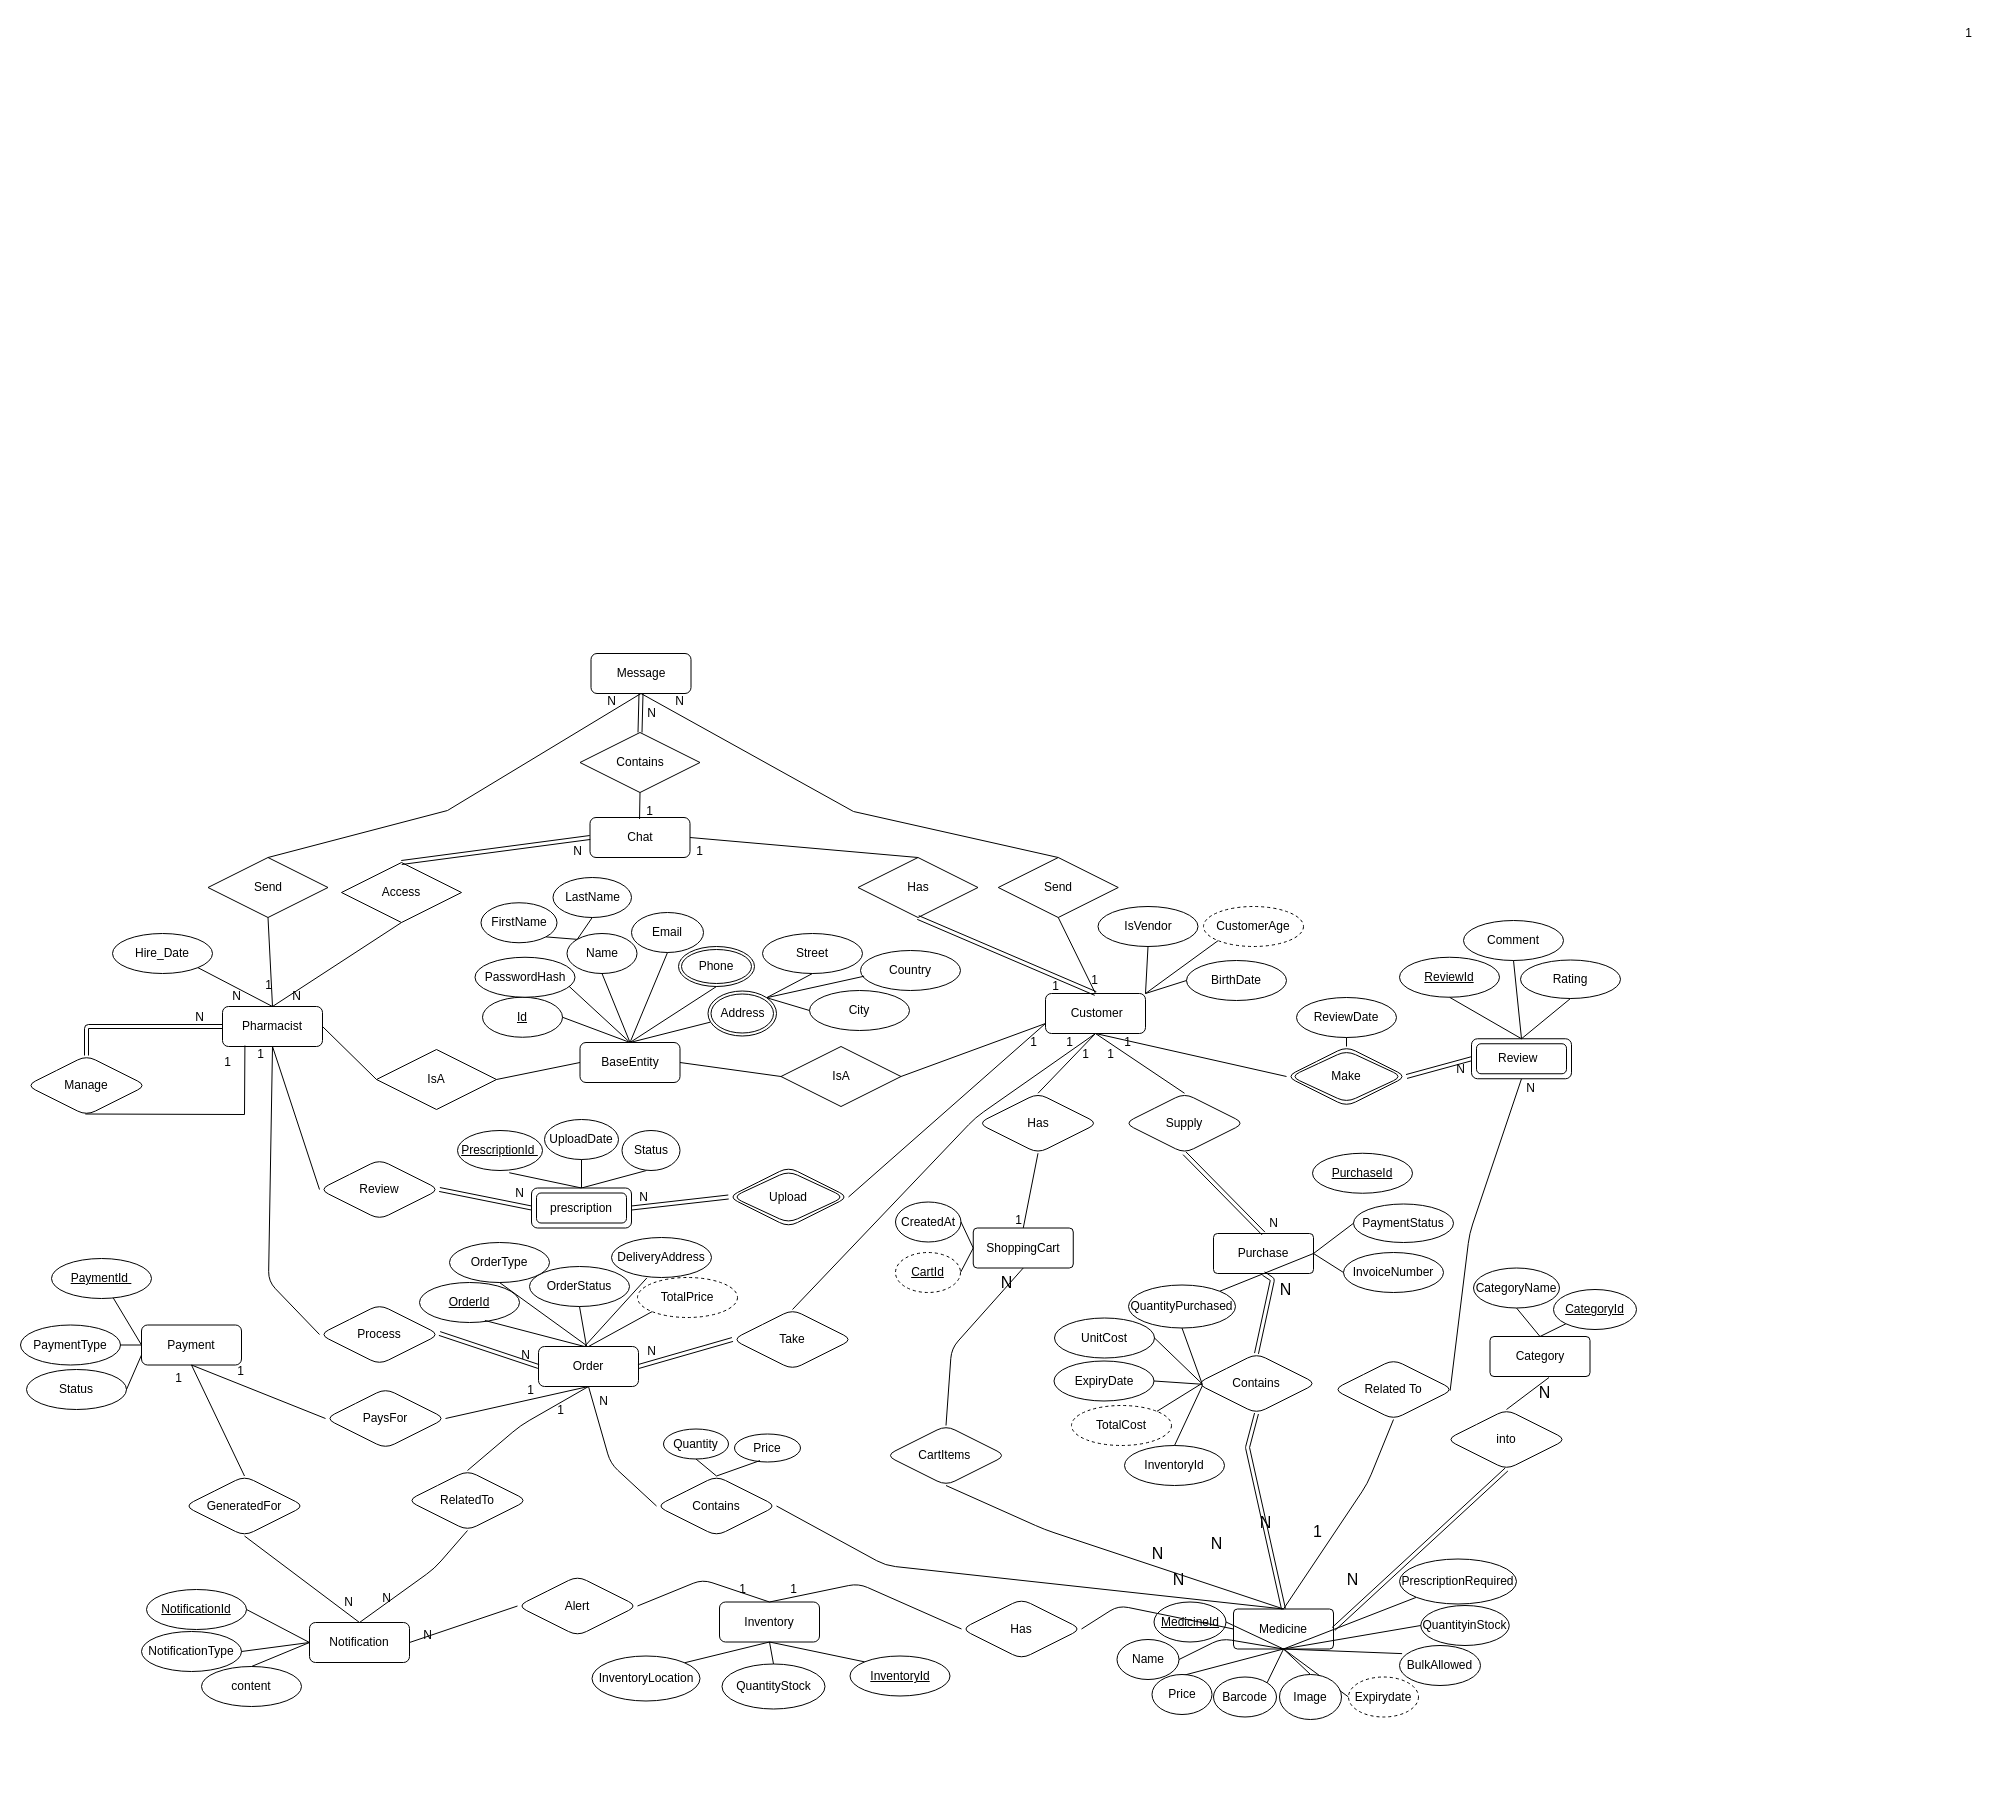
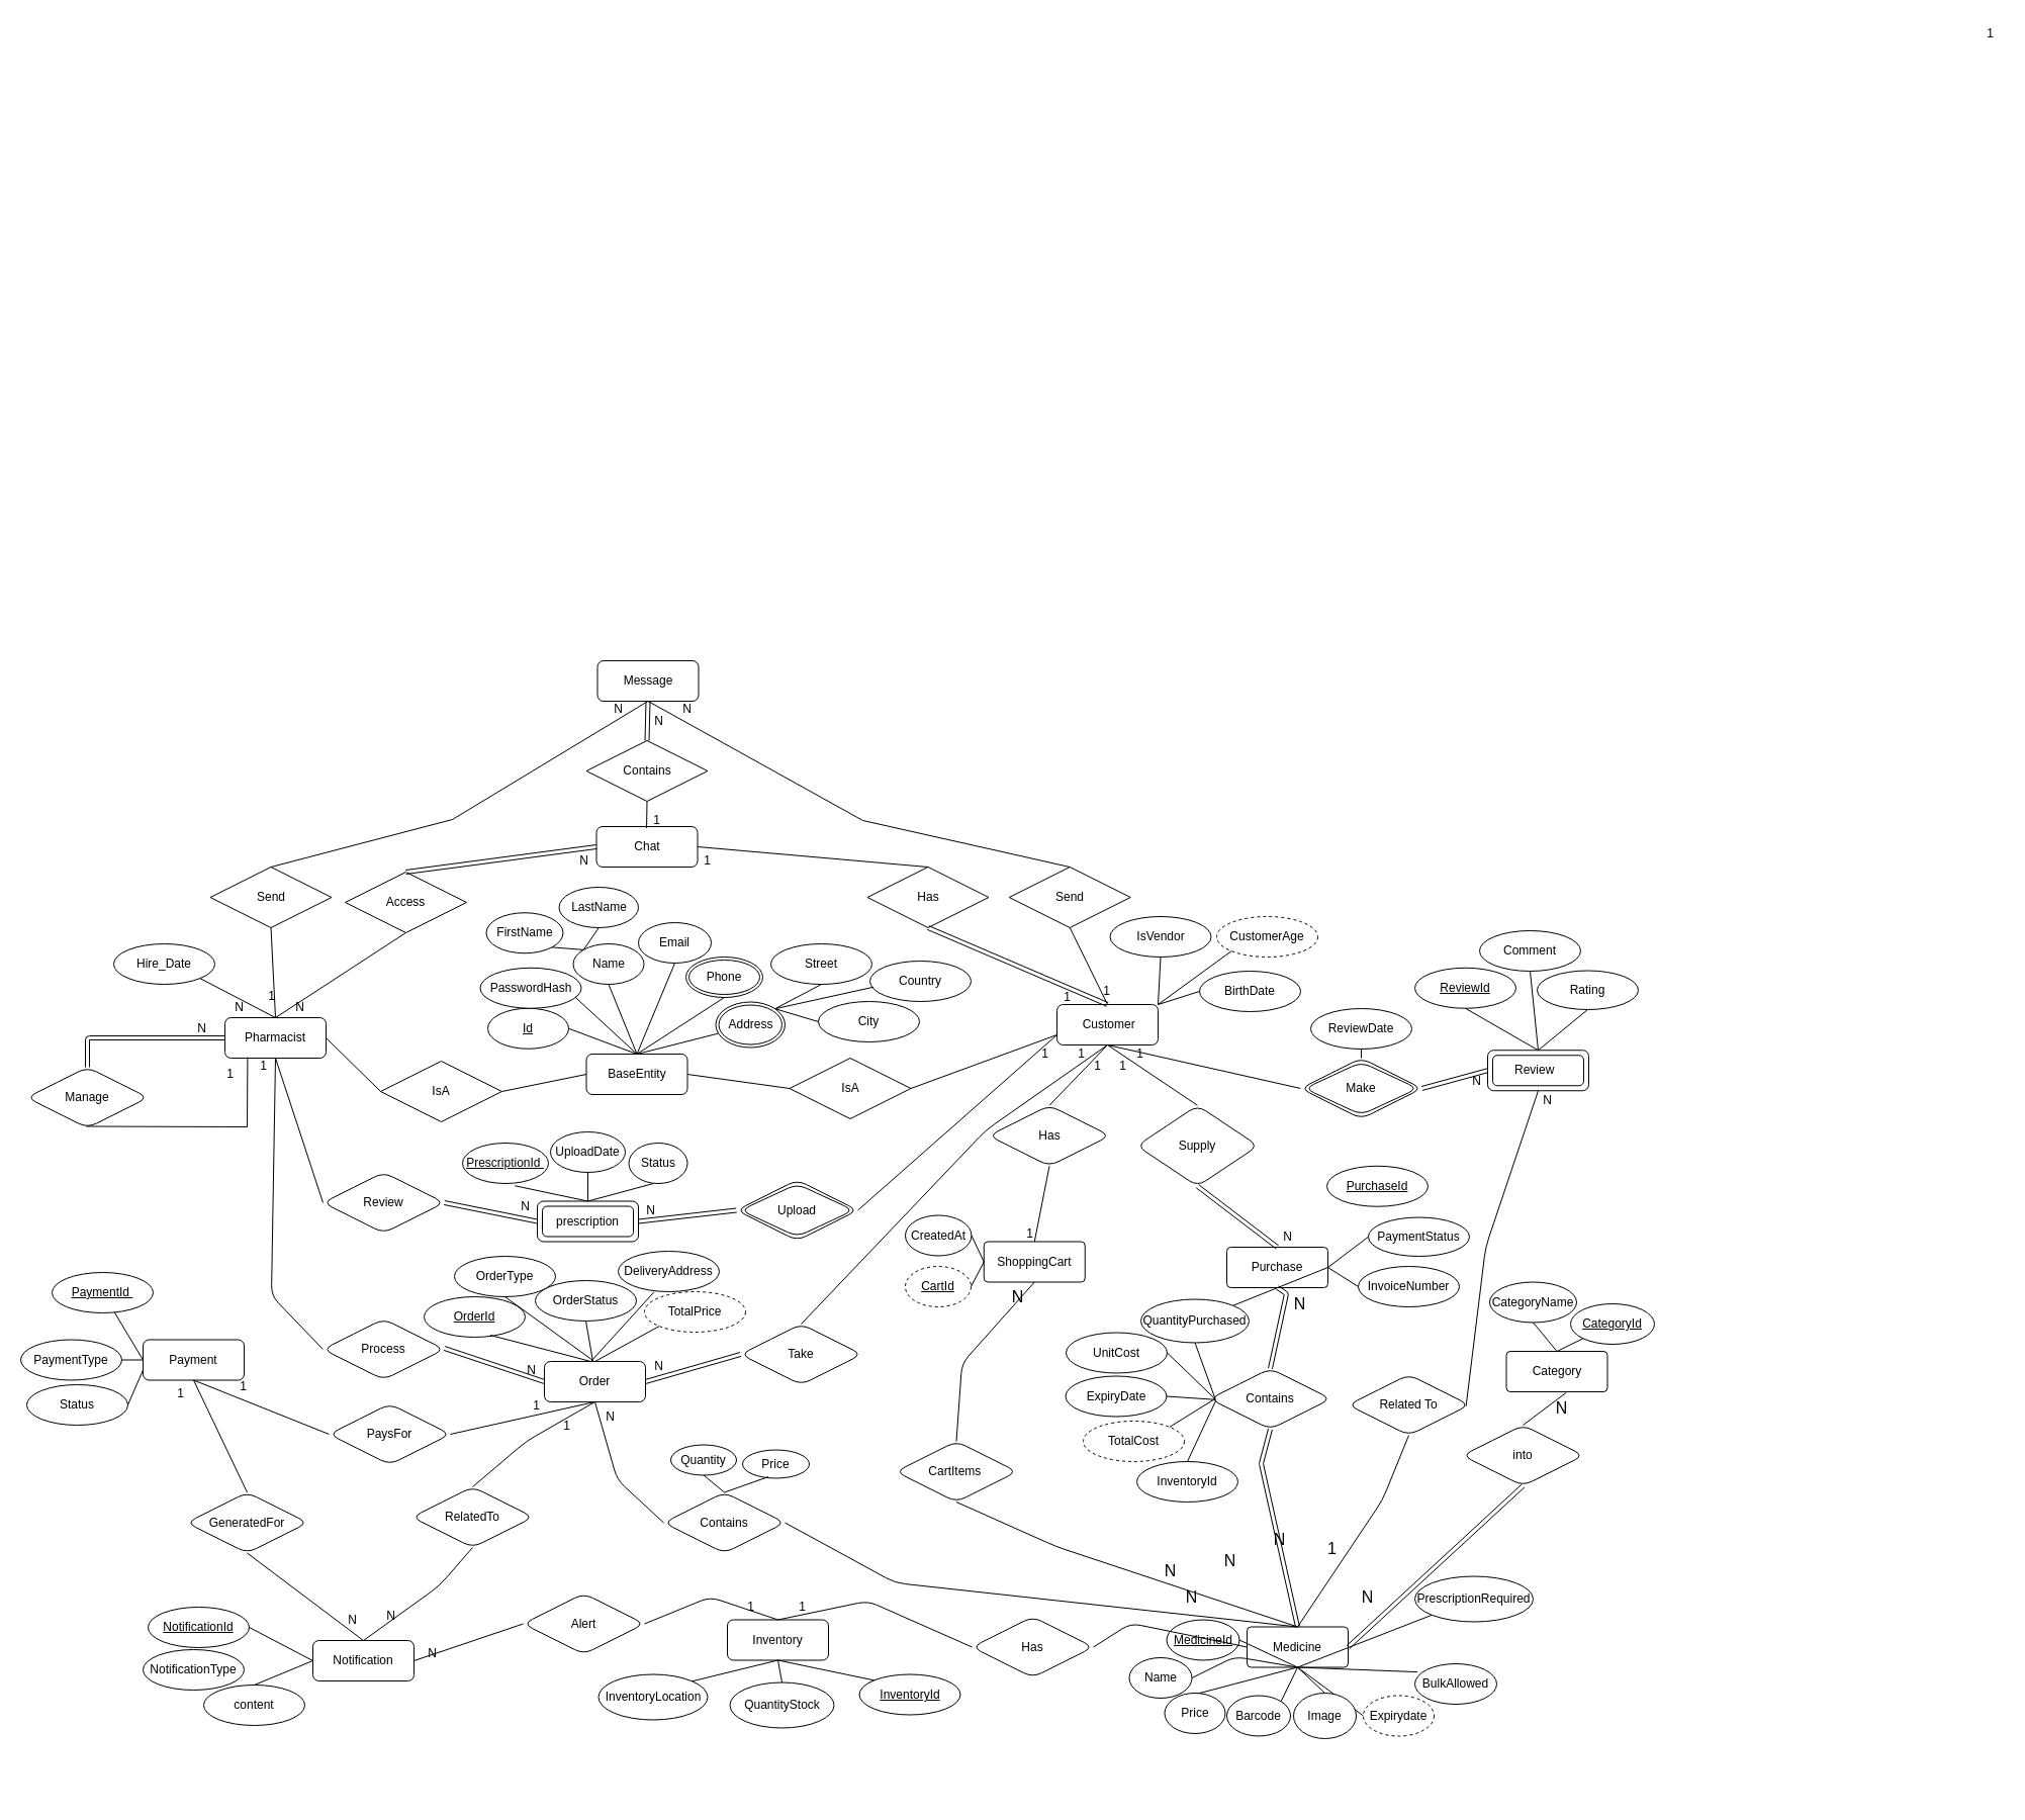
- <mxCell id="161" value="Supply" style="shape=rhombus;perimeter=rhombusPerimeter;whiteSpace=wrap;html=1;align=center;rounded=1;" vertex="1" parent="1"><mxGeometry x="1124" y="1092.75" width="120" height="60" as="geometry" /></mxCell>
+ <mxCell id="161" value="Supply" style="shape=rhombus;perimeter=rhombusPerimeter;whiteSpace=wrap;html=1;align=center;rounded=1;" vertex="1" parent="1"><mxGeometry x="1124" y="1092.75" width="120" height="80" as="geometry" /></mxCell>
- <mxCell id="56" value="&lt;br&gt;QuantityinStock&lt;div&gt;&lt;br/&gt;&lt;/div&gt;" style="ellipse;whiteSpace=wrap;html=1;align=center;rounded=1;" vertex="1" parent="1"><mxGeometry x="1420.25" y="1605" width="88.5" height="40" as="geometry" /></mxCell>
- <mxCell id="256" value="" style="endArrow=none;html=1;rounded=1;entryX=0;entryY=0.5;entryDx=0;entryDy=0;exitX=0.5;exitY=1;exitDx=0;exitDy=0;" edge="1" parent="1" source="49" target="56"><mxGeometry relative="1" as="geometry"><mxPoint x="1279" y="1632" as="sourcePoint" /><mxPoint x="1415" y="1704" as="targetPoint" /></mxGeometry></mxCell>
- <mxCell id="207" value="" style="endArrow=none;html=1;rounded=0;entryX=0;entryY=0.5;entryDx=0;entryDy=0;exitX=1;exitY=0.5;exitDx=0;exitDy=0;" edge="1" parent="1" source="129" target="127"><mxGeometry width="50" height="50" relative="1" as="geometry"><mxPoint x="227" y="1680" as="sourcePoint" /><mxPoint x="319" y="1672" as="targetPoint" /></mxGeometry></mxCell>
